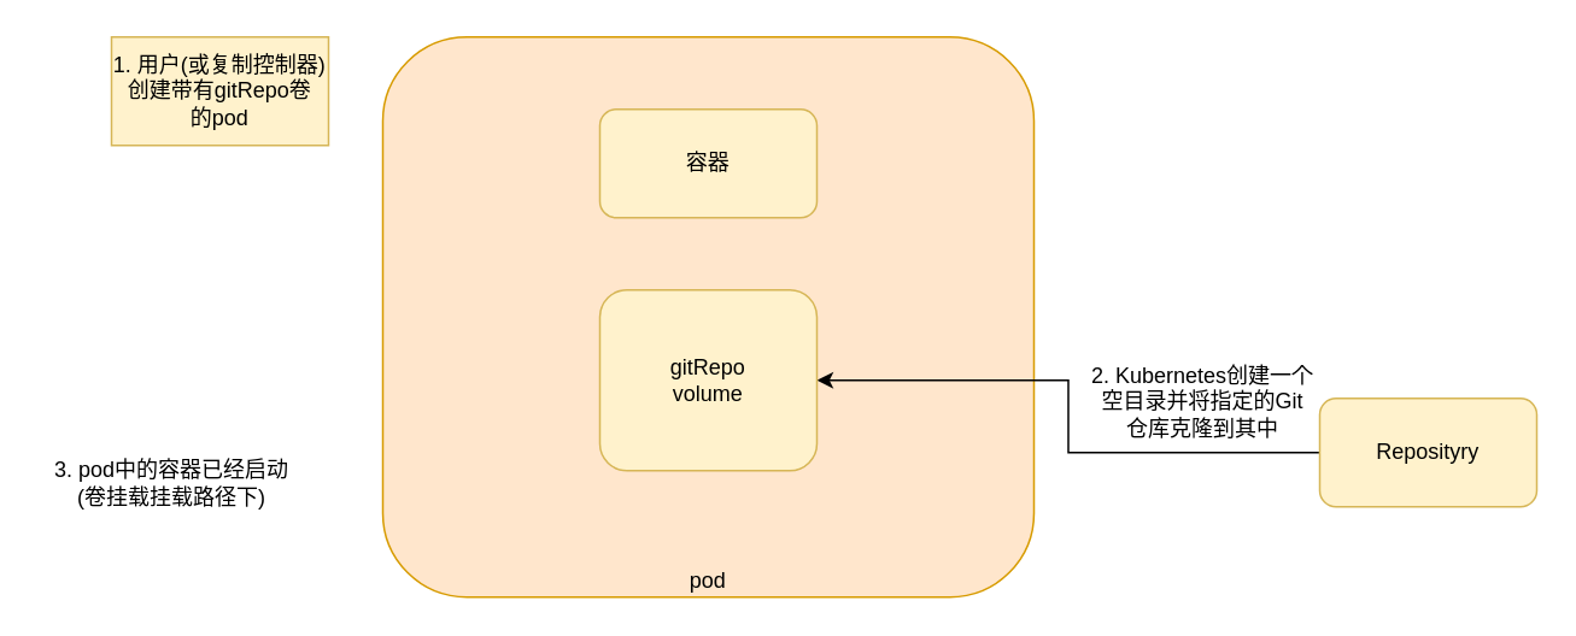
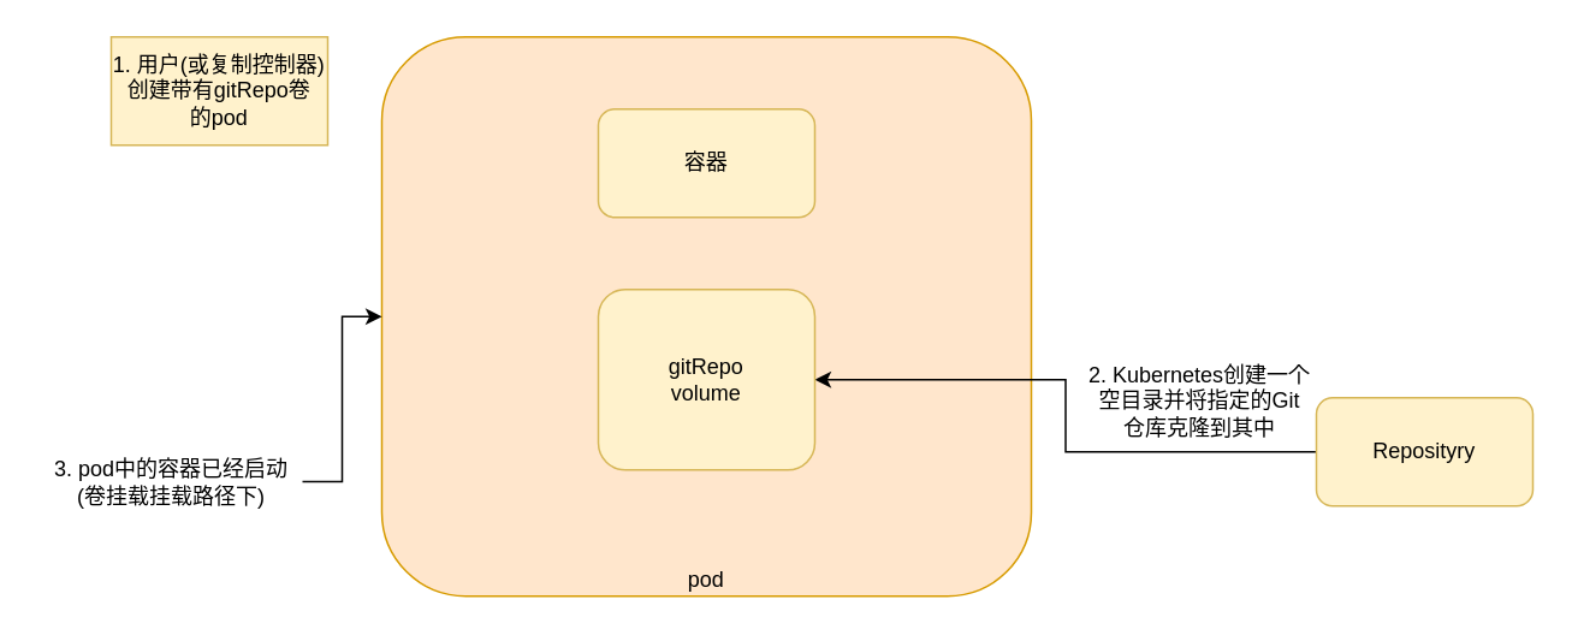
+ <mxCell id="9" style="edgeStyle=orthogonalEdgeStyle;rounded=0;orthogonalLoop=1;jettySize=auto;html=1;" edge="1" parent="1" source="10" target="3"><mxGeometry relative="1" as="geometry" /></mxCell>
